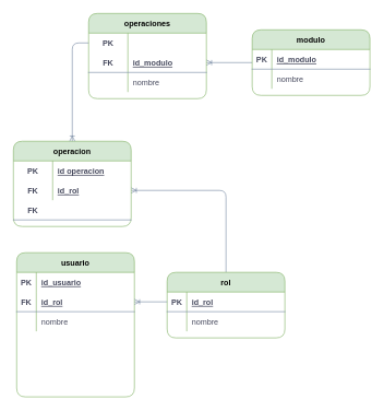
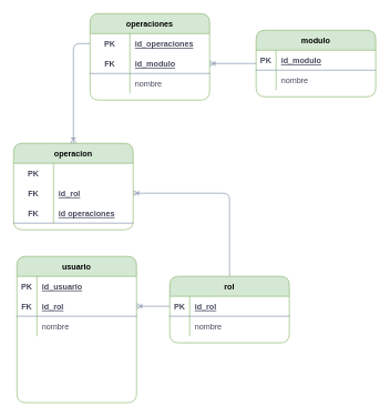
+ <mxCell id="38" value="id_operaciones" style="shape=partialRectangle;connectable=0;fillColor=none;top=0;left=0;bottom=0;right=0;align=left;spacingLeft=6;fontStyle=5;overflow=hidden;rounded=1;strokeColor=#788AA3;fontColor=#46495D;" vertex="1" parent="36"><mxGeometry x="60" width="120" height="30" as="geometry" /></mxCell>
- <mxCell id="48" value="id operacion" style="shape=partialRectangle;connectable=0;fillColor=none;top=0;left=0;bottom=0;right=0;align=left;spacingLeft=6;fontStyle=5;overflow=hidden;rounded=1;strokeColor=#788AA3;fontColor=#46495D;" vertex="1" parent="46"><mxGeometry x="60" width="120" height="30" as="geometry" /></mxCell>
+ <mxCell id="54" value="id operaciones" style="shape=partialRectangle;connectable=0;fillColor=none;top=0;left=0;bottom=0;right=0;align=left;spacingLeft=6;overflow=hidden;rounded=1;strokeColor=#788AA3;fontColor=#46495D;fontStyle=5" vertex="1" parent="52"><mxGeometry x="60" width="120" height="30" as="geometry" /></mxCell>
